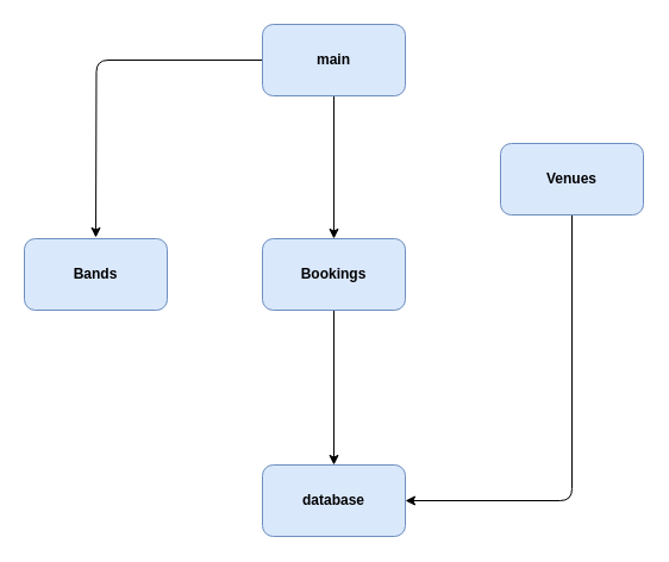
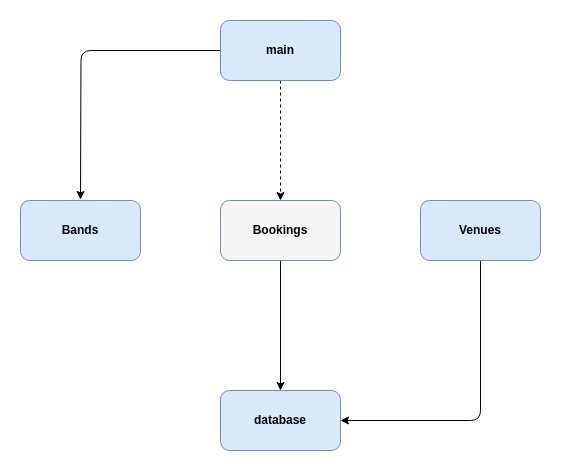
- <mxCell id="2" style="edgeStyle=none;html=1;exitX=0.5;exitY=1;exitDx=0;exitDy=0;entryX=0.5;entryY=0;entryDx=0;entryDy=0;" parent="1" source="4" target="7" edge="1"><mxGeometry relative="1" as="geometry" /></mxCell>
+ <mxCell id="2" style="edgeStyle=none;html=1;exitX=0.5;exitY=1;exitDx=0;exitDy=0;entryX=0.5;entryY=0;entryDx=0;entryDy=0;dashed=1;" parent="1" source="4" target="7" edge="1"><mxGeometry relative="1" as="geometry" /></mxCell>
- <mxCell id="10" value="Venues" style="rounded=1;whiteSpace=wrap;html=1;fillColor=#dae8fc;strokeColor=#6c8ebf;fontStyle=1" parent="1" vertex="1"><mxGeometry x="420" y="120" width="120" height="60" as="geometry" /></mxCell>
+ <mxCell id="10" value="Venues" style="rounded=1;whiteSpace=wrap;html=1;fillColor=#dae8fc;strokeColor=#6c8ebf;fontStyle=1" parent="1" vertex="1"><mxGeometry x="420" y="200" width="120" height="60" as="geometry" /></mxCell>
- <mxCell id="7" value="Bookings" style="rounded=1;whiteSpace=wrap;html=1;fillColor=#dae8fc;strokeColor=#6c8ebf;fontStyle=1" parent="1" vertex="1"><mxGeometry x="220" y="200" width="120" height="60" as="geometry" /></mxCell>
+ <mxCell id="7" value="Bookings" style="rounded=1;whiteSpace=wrap;html=1;fillColor=#f5f5f5;strokeColor=#6c8ebf;fontStyle=1;" parent="1" vertex="1"><mxGeometry x="220" y="200" width="120" height="60" as="geometry" /></mxCell>
